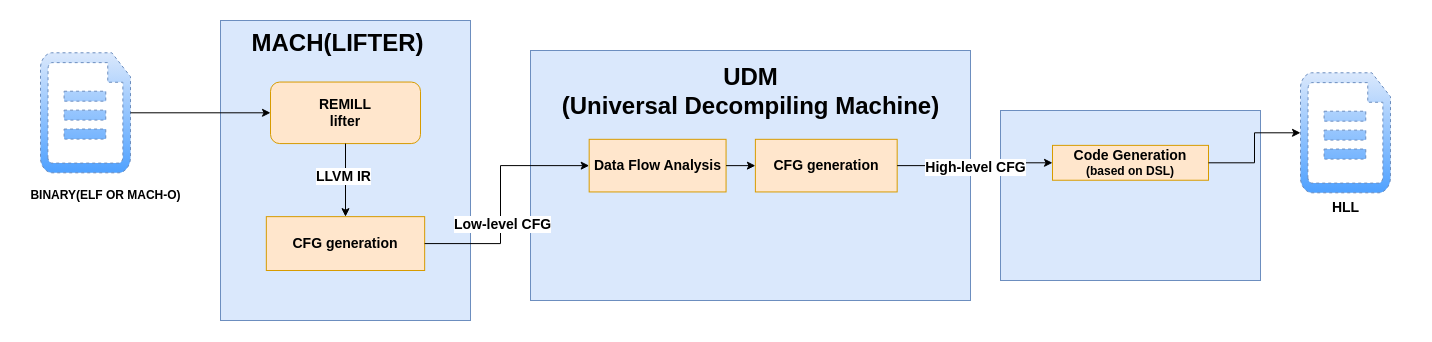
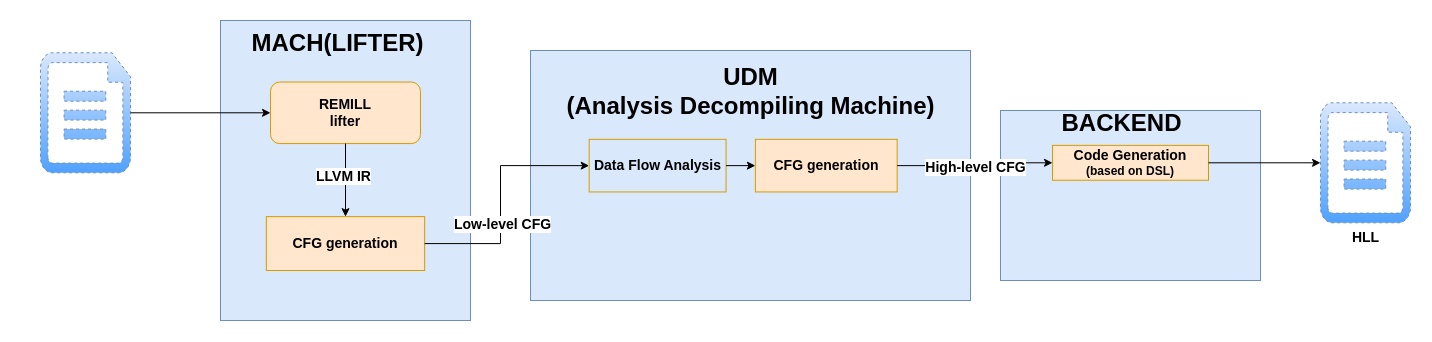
- <mxCell id="18" value="UDM&lt;br&gt;(Universal&amp;nbsp;&lt;span style=&quot;background-color: initial; text-align: justify;&quot;&gt;Decompiling Machine)&lt;/span&gt;" style="text;strokeColor=none;fillColor=none;html=1;fontSize=24;fontStyle=1;verticalAlign=middle;align=center;dashed=1;strokeWidth=1;" vertex="1" parent="16"><mxGeometry x="29.333" y="13.158" width="381.333" height="55.921" as="geometry" /></mxCell>
+ <mxCell id="18" value="UDM&lt;br&gt;(Analysis&amp;nbsp;&lt;span style=&quot;background-color: initial; text-align: justify;&quot;&gt;Decompiling Machine)&lt;/span&gt;" style="text;strokeColor=none;fillColor=none;html=1;fontSize=24;fontStyle=1;verticalAlign=middle;align=center;dashed=1;strokeWidth=1;" vertex="1" parent="16"><mxGeometry x="29.333" y="13.158" width="381.333" height="55.921" as="geometry" /></mxCell>
+ <mxCell id="14" value="BACKEND" style="text;strokeColor=none;fillColor=none;html=1;fontSize=24;fontStyle=1;verticalAlign=middle;align=center;dashed=1;strokeWidth=1;" vertex="1" parent="12"><mxGeometry x="17.333" y="4.359" width="208" height="17.436" as="geometry" /></mxCell>
- <mxCell id="11" value="&lt;b&gt;&lt;font style=&quot;font-size: 14px;&quot;&gt;HLL&lt;/font&gt;&lt;/b&gt;" style="verticalLabelPosition=bottom;html=1;verticalAlign=top;align=center;strokeColor=#6c8ebf;fillColor=#dae8fc;shape=mxgraph.azure.cloud_services_configuration_file;pointerEvents=1;strokeWidth=1;dashed=1;gradientColor=#4FA1FF;" vertex="1" parent="1"><mxGeometry x="1300" y="72.31" width="90" height="120" as="geometry" /></mxCell>
+ <mxCell id="11" value="&lt;b&gt;&lt;font style=&quot;font-size: 14px;&quot;&gt;HLL&lt;/font&gt;&lt;/b&gt;" style="verticalLabelPosition=bottom;html=1;verticalAlign=top;align=center;strokeColor=#6c8ebf;fillColor=#dae8fc;shape=mxgraph.azure.cloud_services_configuration_file;pointerEvents=1;strokeWidth=1;dashed=1;gradientColor=#4FA1FF;" vertex="1" parent="1"><mxGeometry x="1320" y="102.31" width="90" height="120" as="geometry" /></mxCell>
- <mxCell id="19" value="&lt;span style=&quot;font-size: 14px;&quot;&gt;&lt;b&gt;Data Flow Analysis&lt;/b&gt;&lt;/span&gt;" style="rounded=0;whiteSpace=wrap;html=1;strokeWidth=1;fillColor=#ffe6cc;strokeColor=#d79b00;" vertex="1" parent="16"><mxGeometry x="58.667" y="88.816" width="136.889" height="52.632" as="geometry" /></mxCell>
+ <mxCell id="19" value="&lt;span style=&quot;font-size: 14px;&quot;&gt;&lt;b&gt;Data Flow Analysis&lt;/b&gt;&lt;/span&gt;" style="rounded=0;whiteSpace=wrap;html=1;strokeWidth=1;fillColor=#dae8fc;strokeColor=#d79b00;" vertex="1" parent="16"><mxGeometry x="58.667" y="88.816" width="136.889" height="52.632" as="geometry" /></mxCell>
- <mxCell id="3" value="&lt;b&gt;BINARY(ELF OR MACH-O)&lt;/b&gt;" style="text;html=1;align=center;verticalAlign=middle;resizable=0;points=[];autosize=1;strokeColor=none;fillColor=none;" vertex="1" parent="1"><mxGeometry x="20" y="180" width="170" height="30" as="geometry" /></mxCell>
